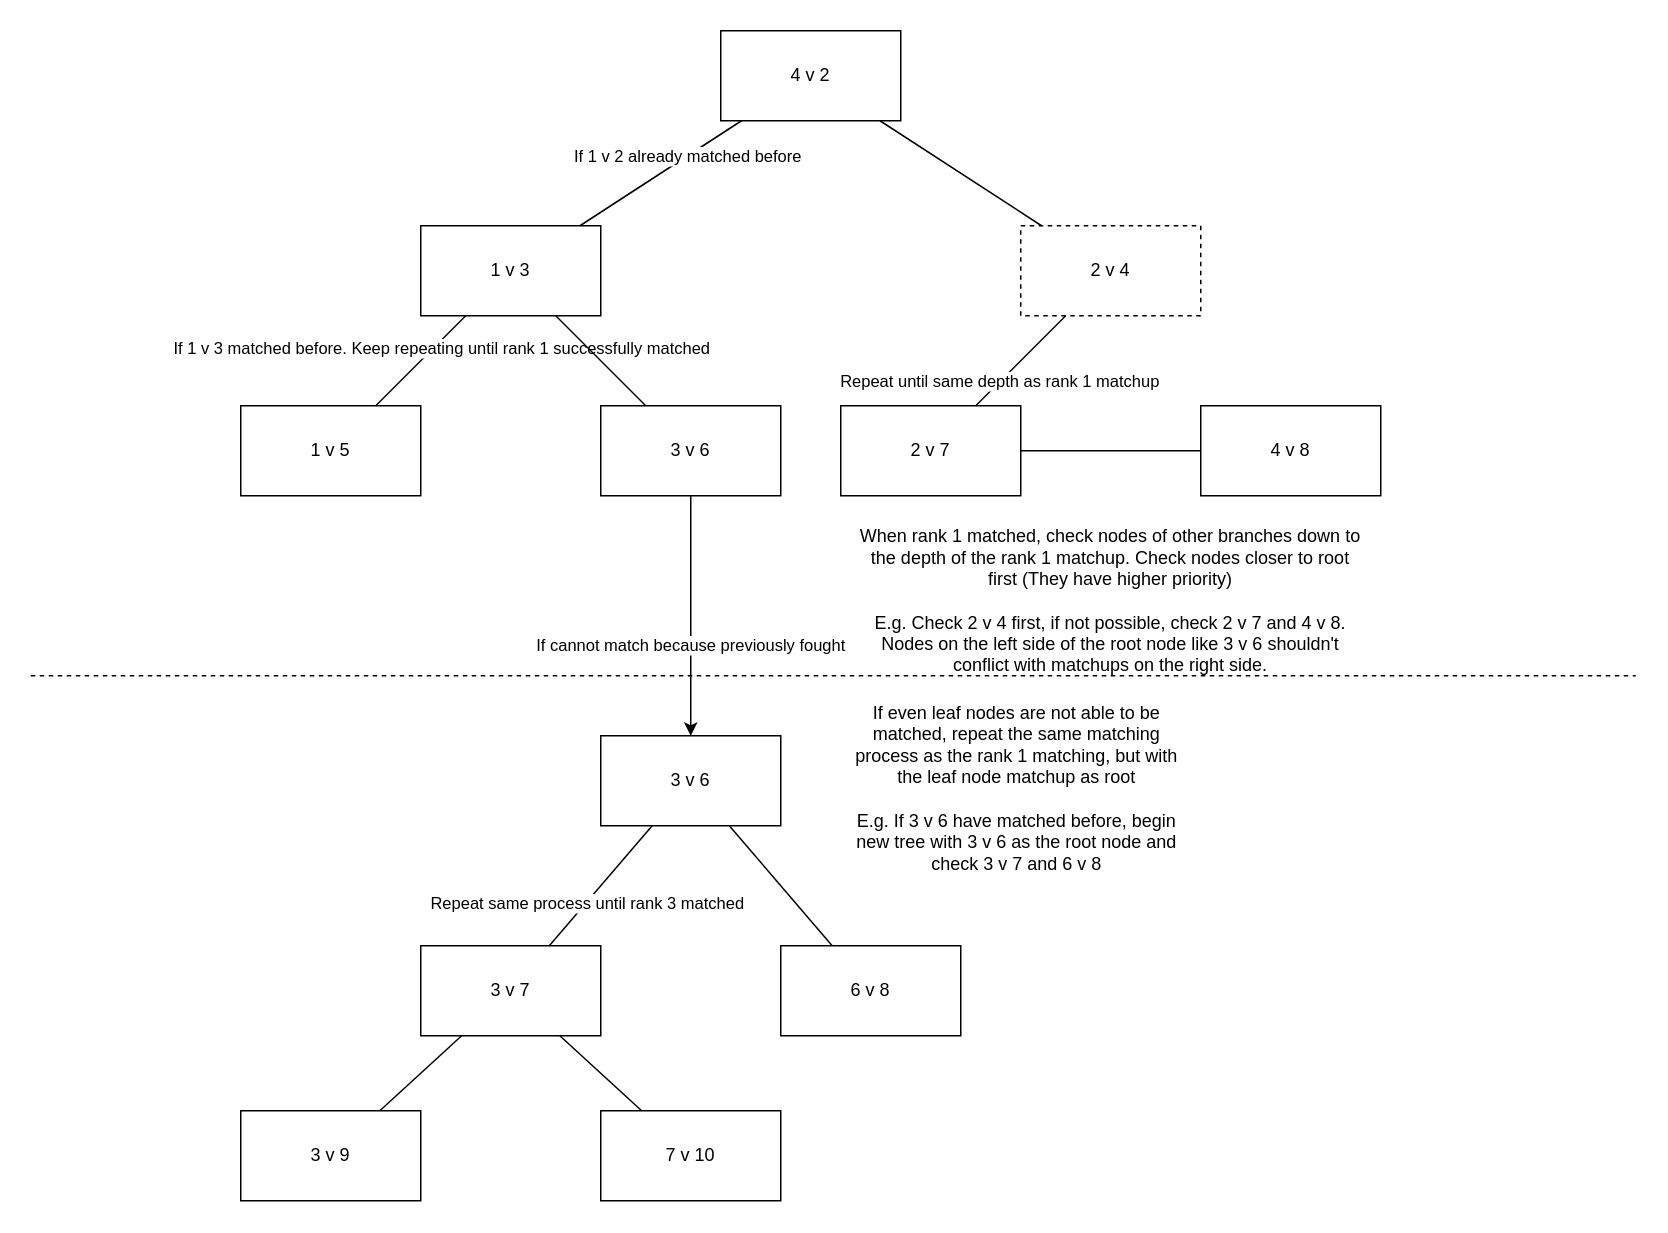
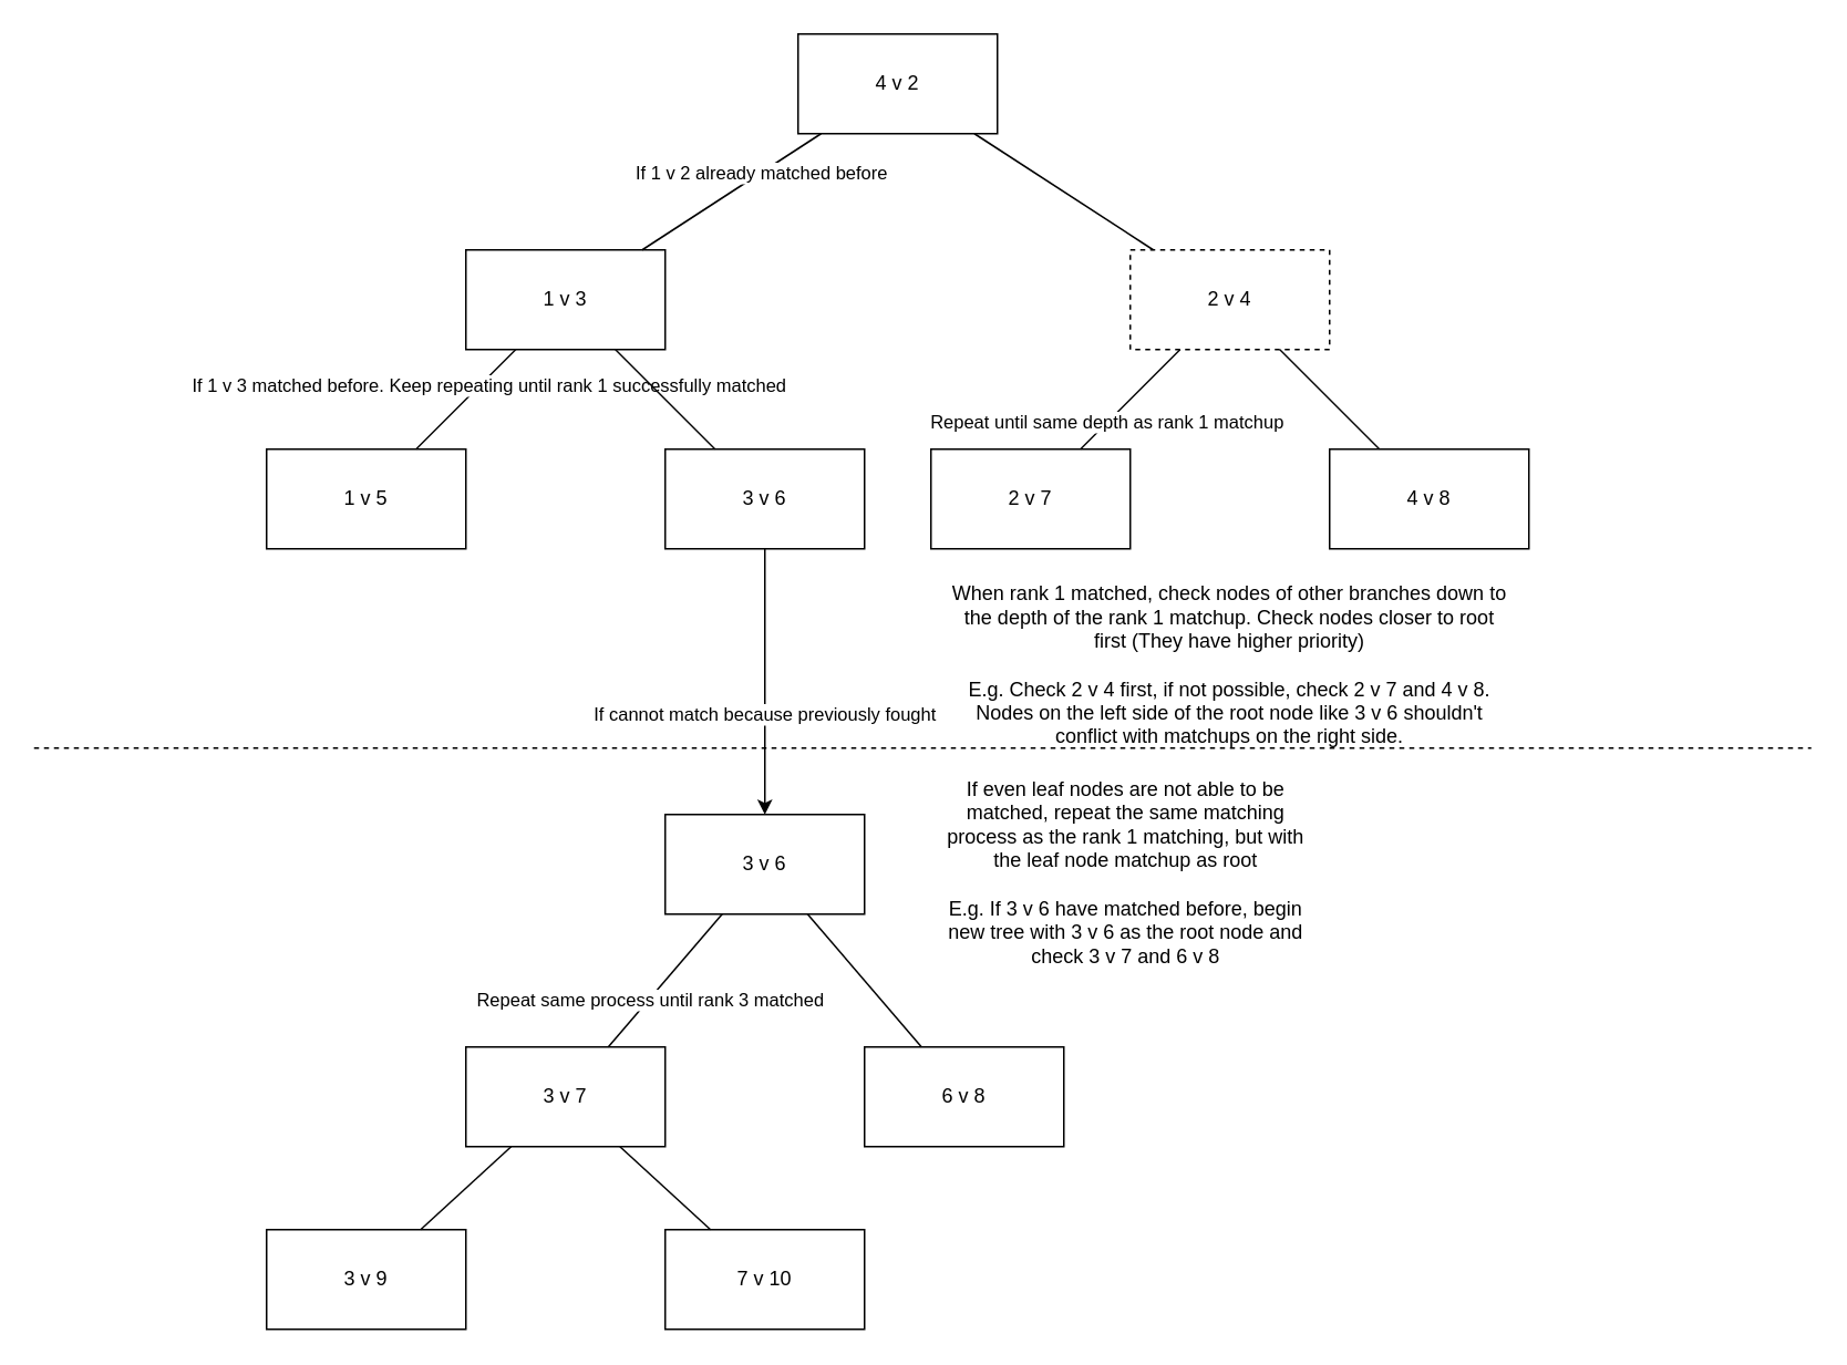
- <mxCell id="17" value="" style="endArrow=none;html=1;rounded=0;" edge="1" parent="1" source="8" target="7"><mxGeometry width="50" height="50" relative="1" as="geometry"><mxPoint x="668" y="310" as="sourcePoint" /><mxPoint x="663" y="250" as="targetPoint" /></mxGeometry></mxCell>
+ <mxCell id="17" value="" style="endArrow=none;html=1;rounded=0;" edge="1" parent="1" source="8" target="4"><mxGeometry width="50" height="50" relative="1" as="geometry"><mxPoint x="668" y="310" as="sourcePoint" /><mxPoint x="663" y="250" as="targetPoint" /></mxGeometry></mxCell>
